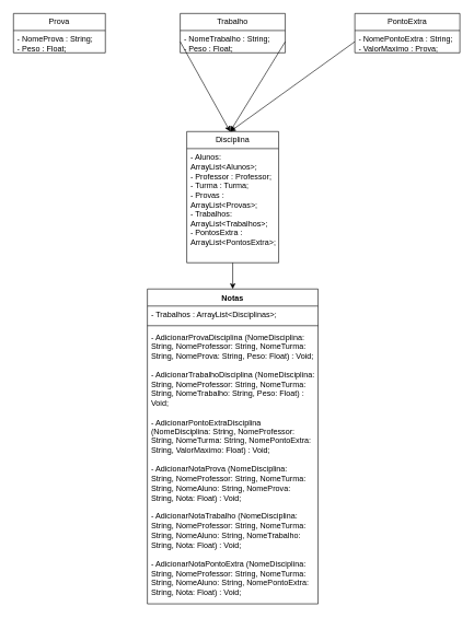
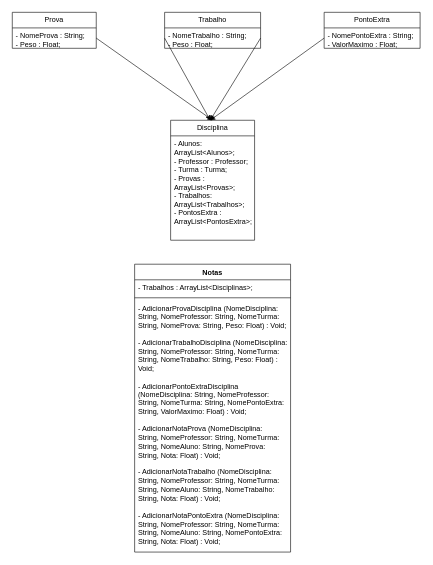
- <mxCell id="14" value="- NomePontoExtra : String;&lt;div&gt;- ValorMaximo : Prova;&lt;/div&gt;" style="text;strokeColor=none;fillColor=none;align=left;verticalAlign=top;spacingLeft=4;spacingRight=4;overflow=hidden;rotatable=0;points=[[0,0.5],[1,0.5]];portConstraint=eastwest;whiteSpace=wrap;html=1;" vertex="1" parent="12"><mxGeometry y="26" width="160" height="34" as="geometry" /></mxCell>
+ <mxCell id="14" value="- NomePontoExtra : String;&lt;div&gt;- ValorMaximo : Float;&lt;/div&gt;" style="text;strokeColor=none;fillColor=none;align=left;verticalAlign=top;spacingLeft=4;spacingRight=4;overflow=hidden;rotatable=0;points=[[0,0.5],[1,0.5]];portConstraint=eastwest;whiteSpace=wrap;html=1;" vertex="1" parent="12"><mxGeometry y="26" width="160" height="34" as="geometry" /></mxCell>
+ <mxCell id="15" style="rounded=0;orthogonalLoop=1;jettySize=auto;html=1;exitX=1;exitY=0.5;exitDx=0;exitDy=0;entryX=0.5;entryY=0;entryDx=0;entryDy=0;" edge="1" parent="1" source="10" target="7"><mxGeometry relative="1" as="geometry"><mxPoint x="220" y="160" as="targetPoint" /></mxGeometry></mxCell>
- <mxCell id="6" style="edgeStyle=none;rounded=0;orthogonalLoop=1;jettySize=auto;html=1;exitX=0.5;exitY=1;exitDx=0;exitDy=0;" edge="1" parent="1" source="7" target="2"><mxGeometry relative="1" as="geometry" /></mxCell>
